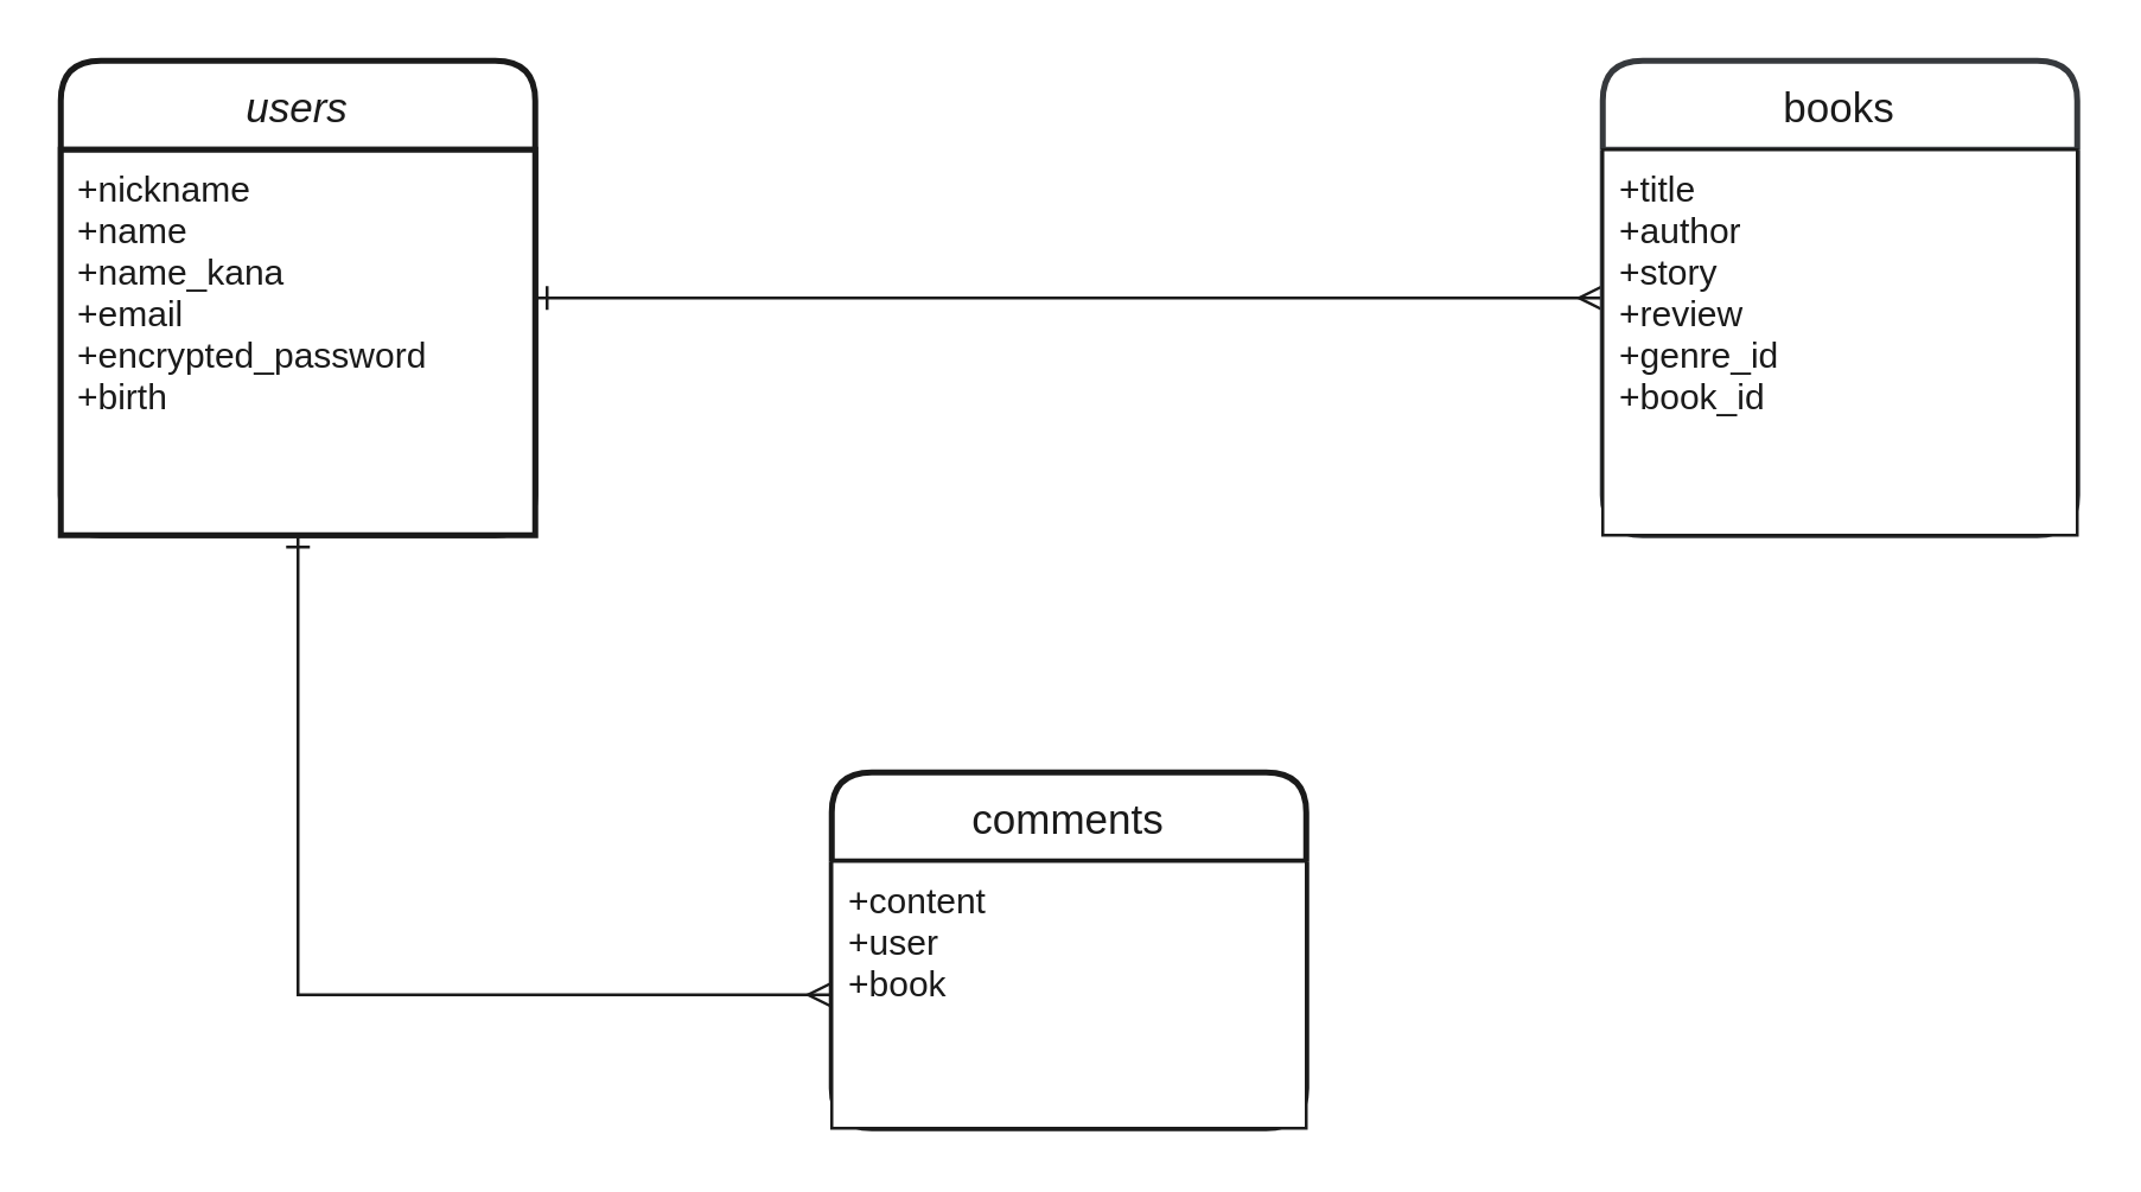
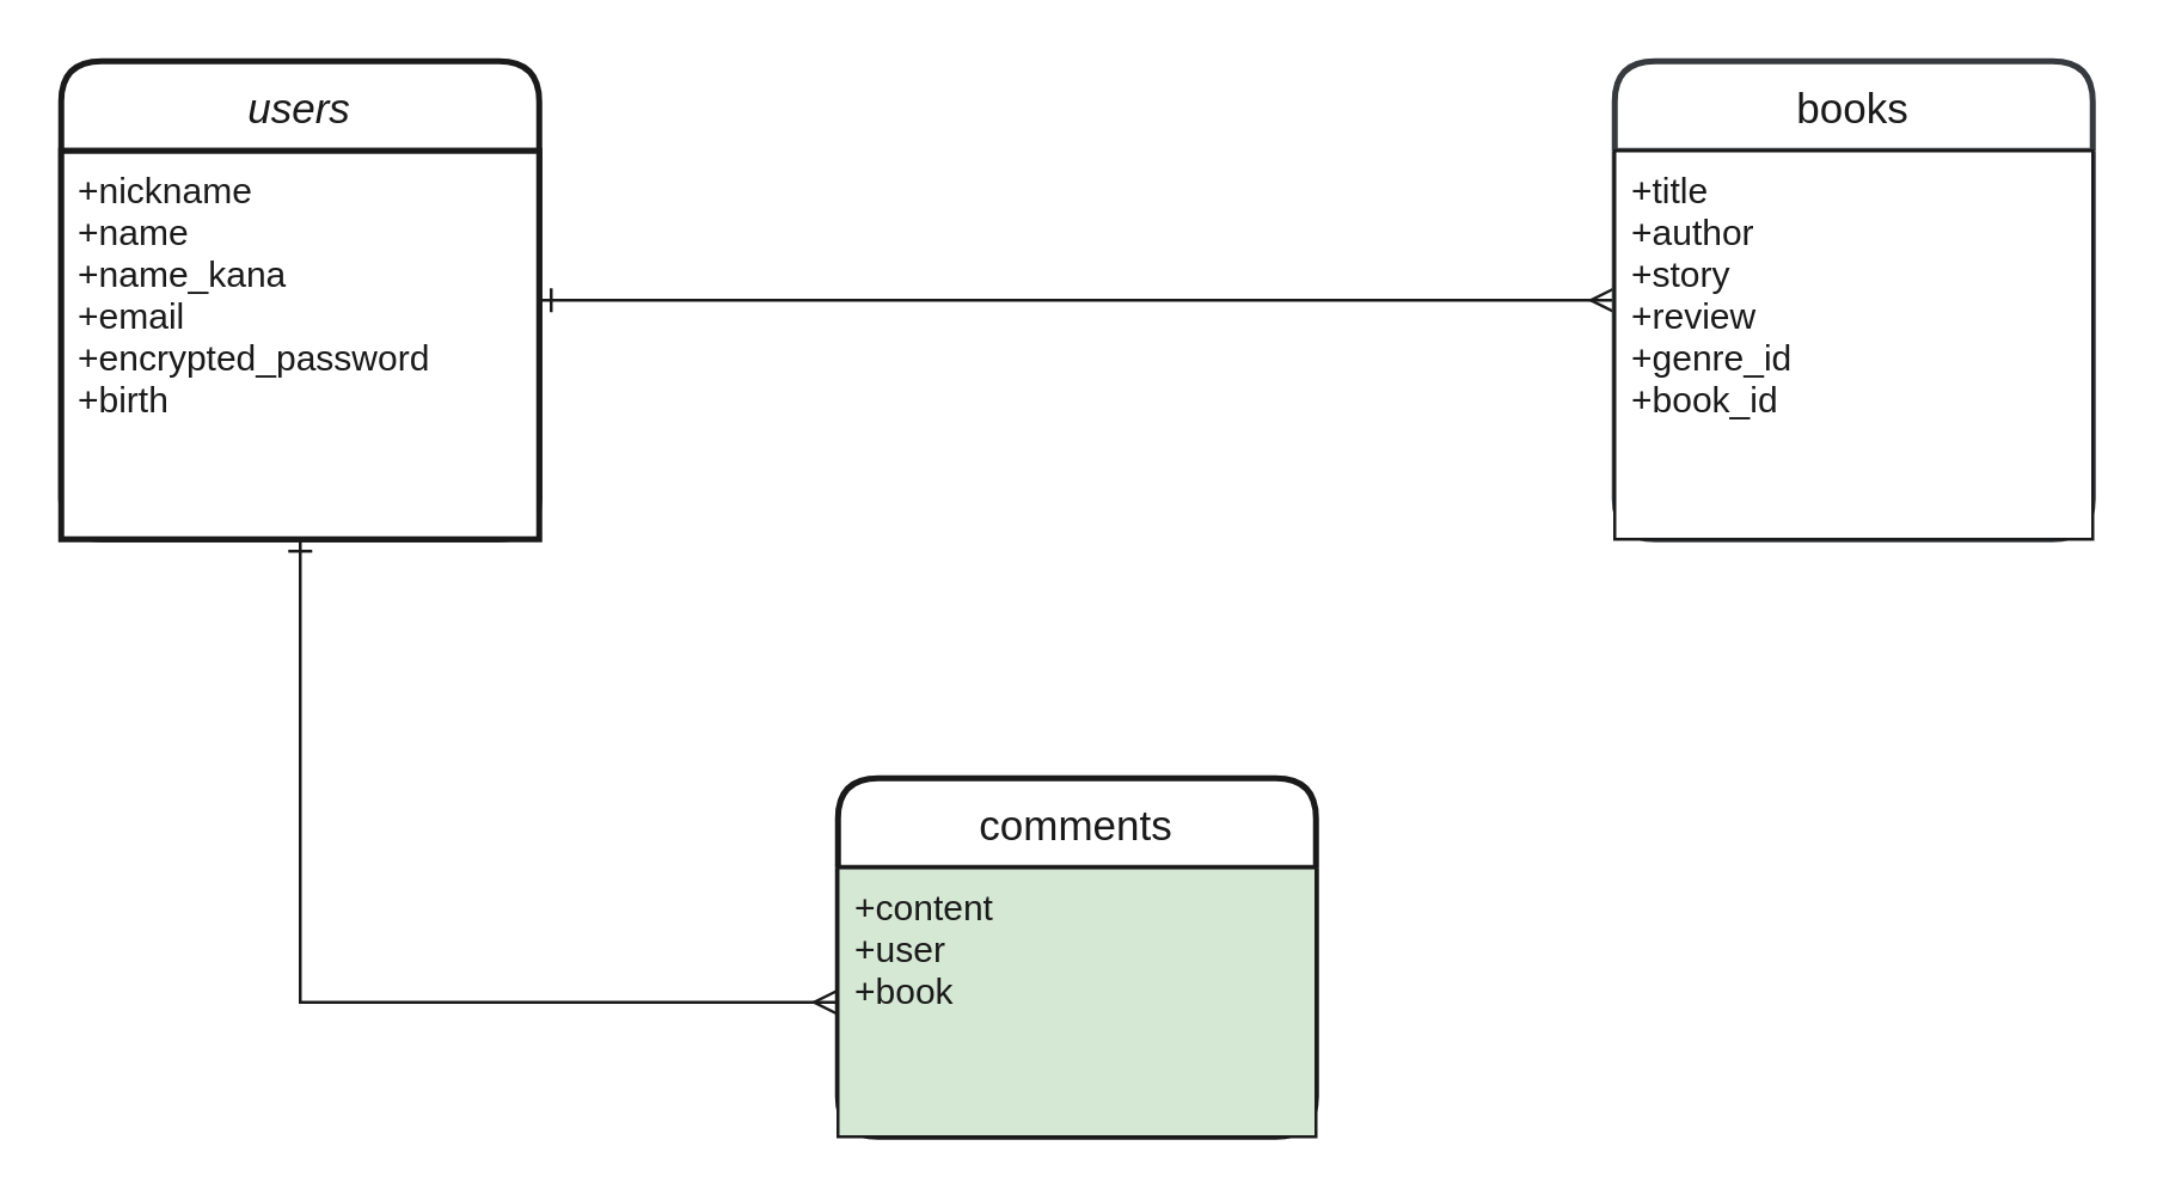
- <mxCell id="8" value="+content&#10;+user&#10;+book" style="align=left;spacingLeft=4;fontSize=12;verticalAlign=top;resizable=0;rotatable=0;part=1;fontColor=#1A1A1A;fillColor=#FFFFFF;strokeColor=#1A1A1A;" parent="7" vertex="1"><mxGeometry y="30" width="160" height="90" as="geometry" /></mxCell>
+ <mxCell id="8" value="+content&#10;+user&#10;+book" style="align=left;spacingLeft=4;fontSize=12;verticalAlign=top;resizable=0;rotatable=0;part=1;fontColor=#1A1A1A;fillColor=#d5e8d4;strokeColor=#1A1A1A;" parent="7" vertex="1"><mxGeometry y="30" width="160" height="90" as="geometry" /></mxCell>
